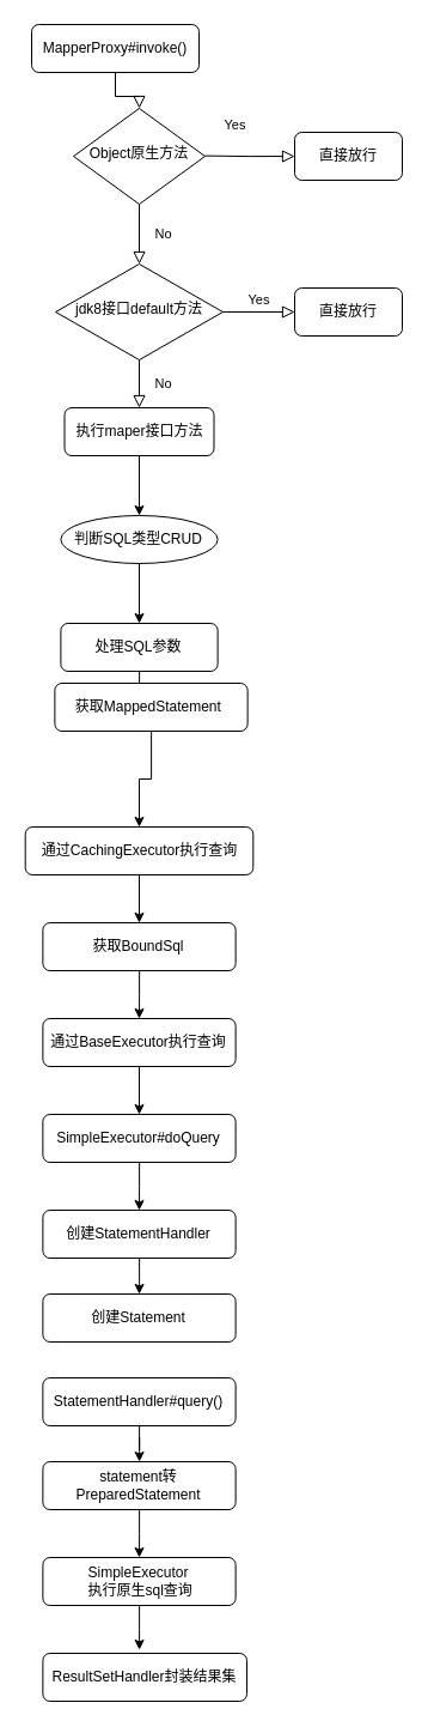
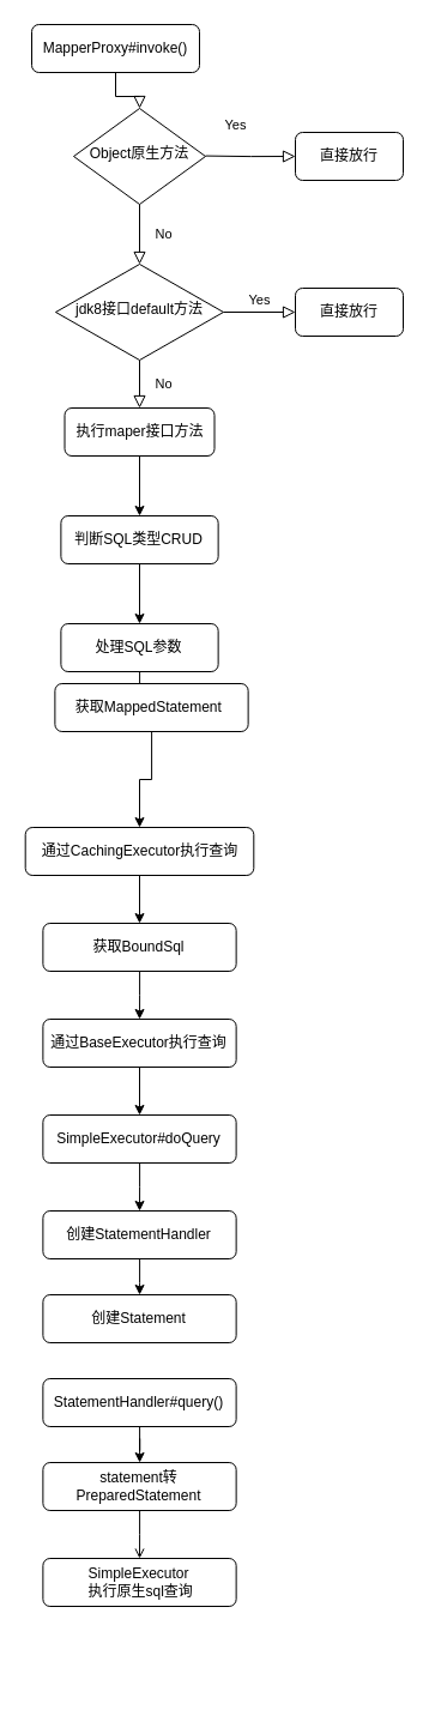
- <mxCell id="15" value="判断SQL类型CRUD" style="ellipse;whiteSpace=wrap;html=1;fontSize=12;glass=0;strokeWidth=1;shadow=0;" vertex="1" parent="1"><mxGeometry x="50.38" y="430" width="131.25" height="40" as="geometry" /></mxCell>
+ <mxCell id="15" value="判断SQL类型CRUD" style="rounded=1;whiteSpace=wrap;html=1;fontSize=12;glass=0;strokeWidth=1;shadow=0;" vertex="1" parent="1"><mxGeometry x="50.38" y="430" width="131.25" height="40" as="geometry" /></mxCell>
- <mxCell id="33" style="edgeStyle=orthogonalEdgeStyle;rounded=0;orthogonalLoop=1;jettySize=auto;html=1;entryX=0.5;entryY=0;entryDx=0;entryDy=0;" edge="1" parent="1" source="34" target="36"><mxGeometry relative="1" as="geometry" /></mxCell>
+ <mxCell id="33" style="edgeStyle=orthogonalEdgeStyle;rounded=0;orthogonalLoop=1;jettySize=auto;html=1;entryX=0.5;entryY=0;entryDx=0;entryDy=0;endArrow=open;" edge="1" parent="1" source="34" target="36"><mxGeometry relative="1" as="geometry" /></mxCell>
- <mxCell id="35" style="edgeStyle=orthogonalEdgeStyle;rounded=0;orthogonalLoop=1;jettySize=auto;html=1;entryX=0.473;entryY=-0.075;entryDx=0;entryDy=0;entryPerimeter=0;" edge="1" parent="1" source="36" target="37"><mxGeometry relative="1" as="geometry" /></mxCell>
- <mxCell id="37" value="ResultSetHandler封装结果集" style="rounded=1;whiteSpace=wrap;html=1;fontSize=12;glass=0;strokeWidth=1;shadow=0;" vertex="1" parent="1"><mxGeometry x="35.38" y="1380" width="170.63" height="40" as="geometry" /></mxCell>
